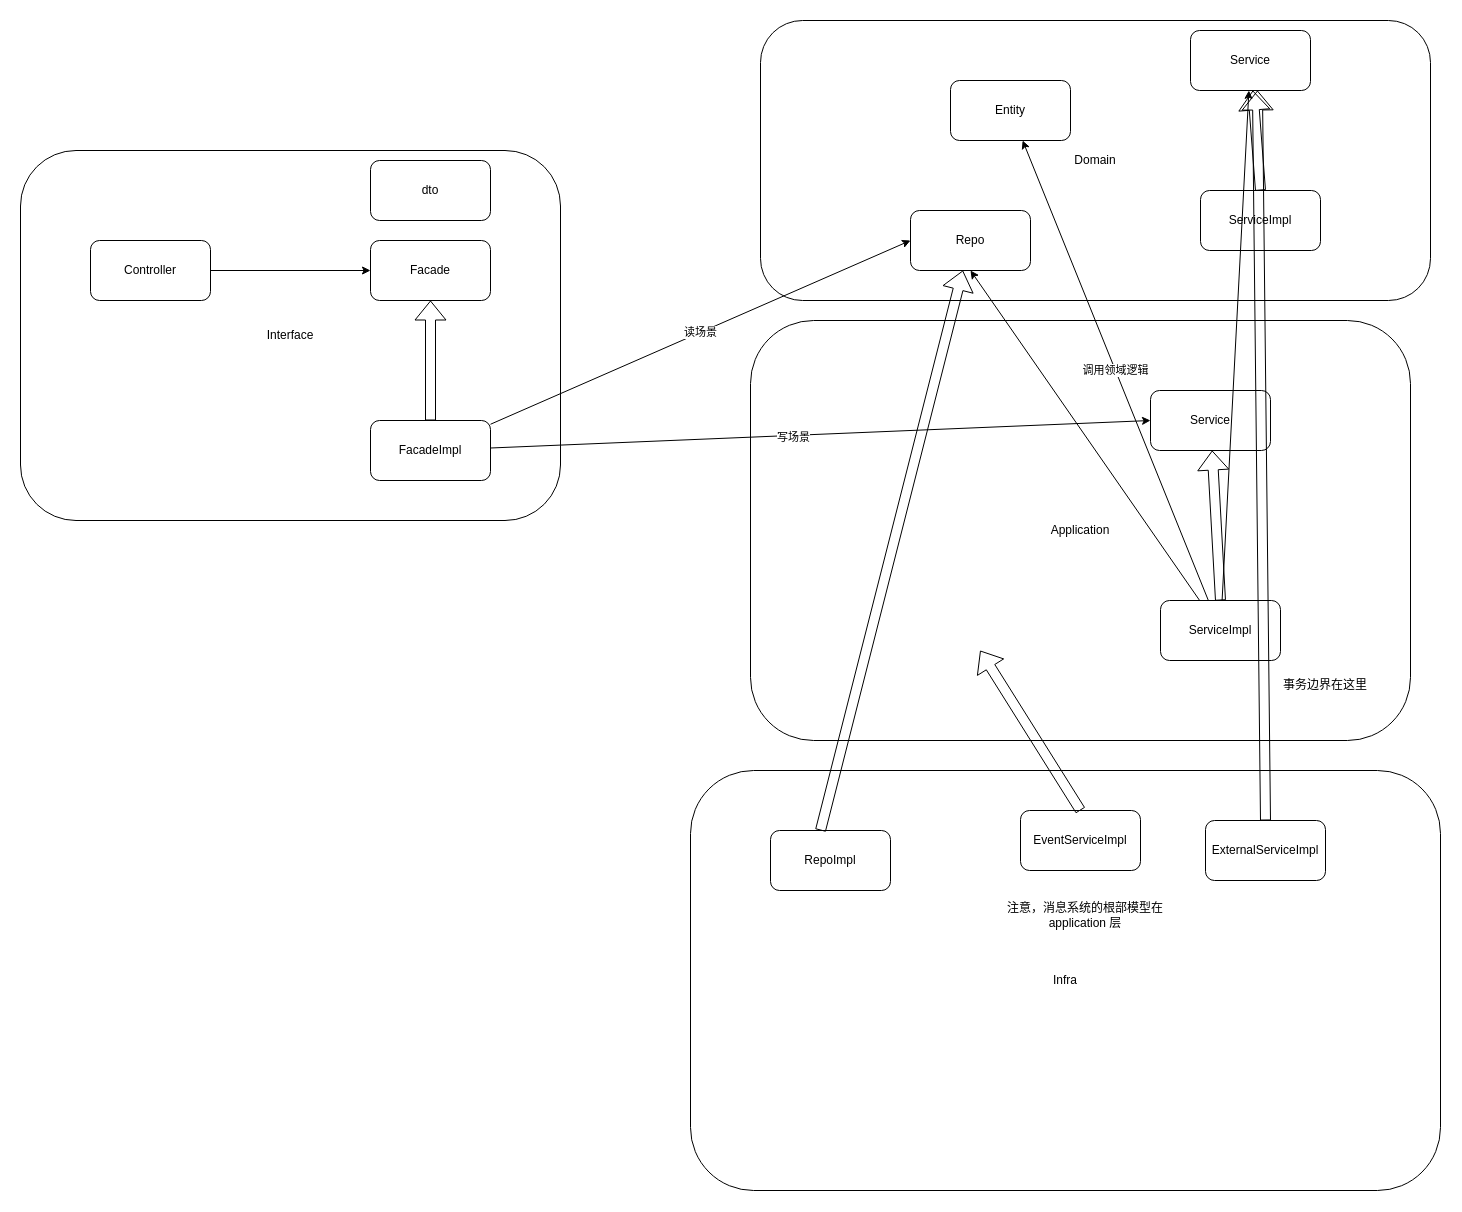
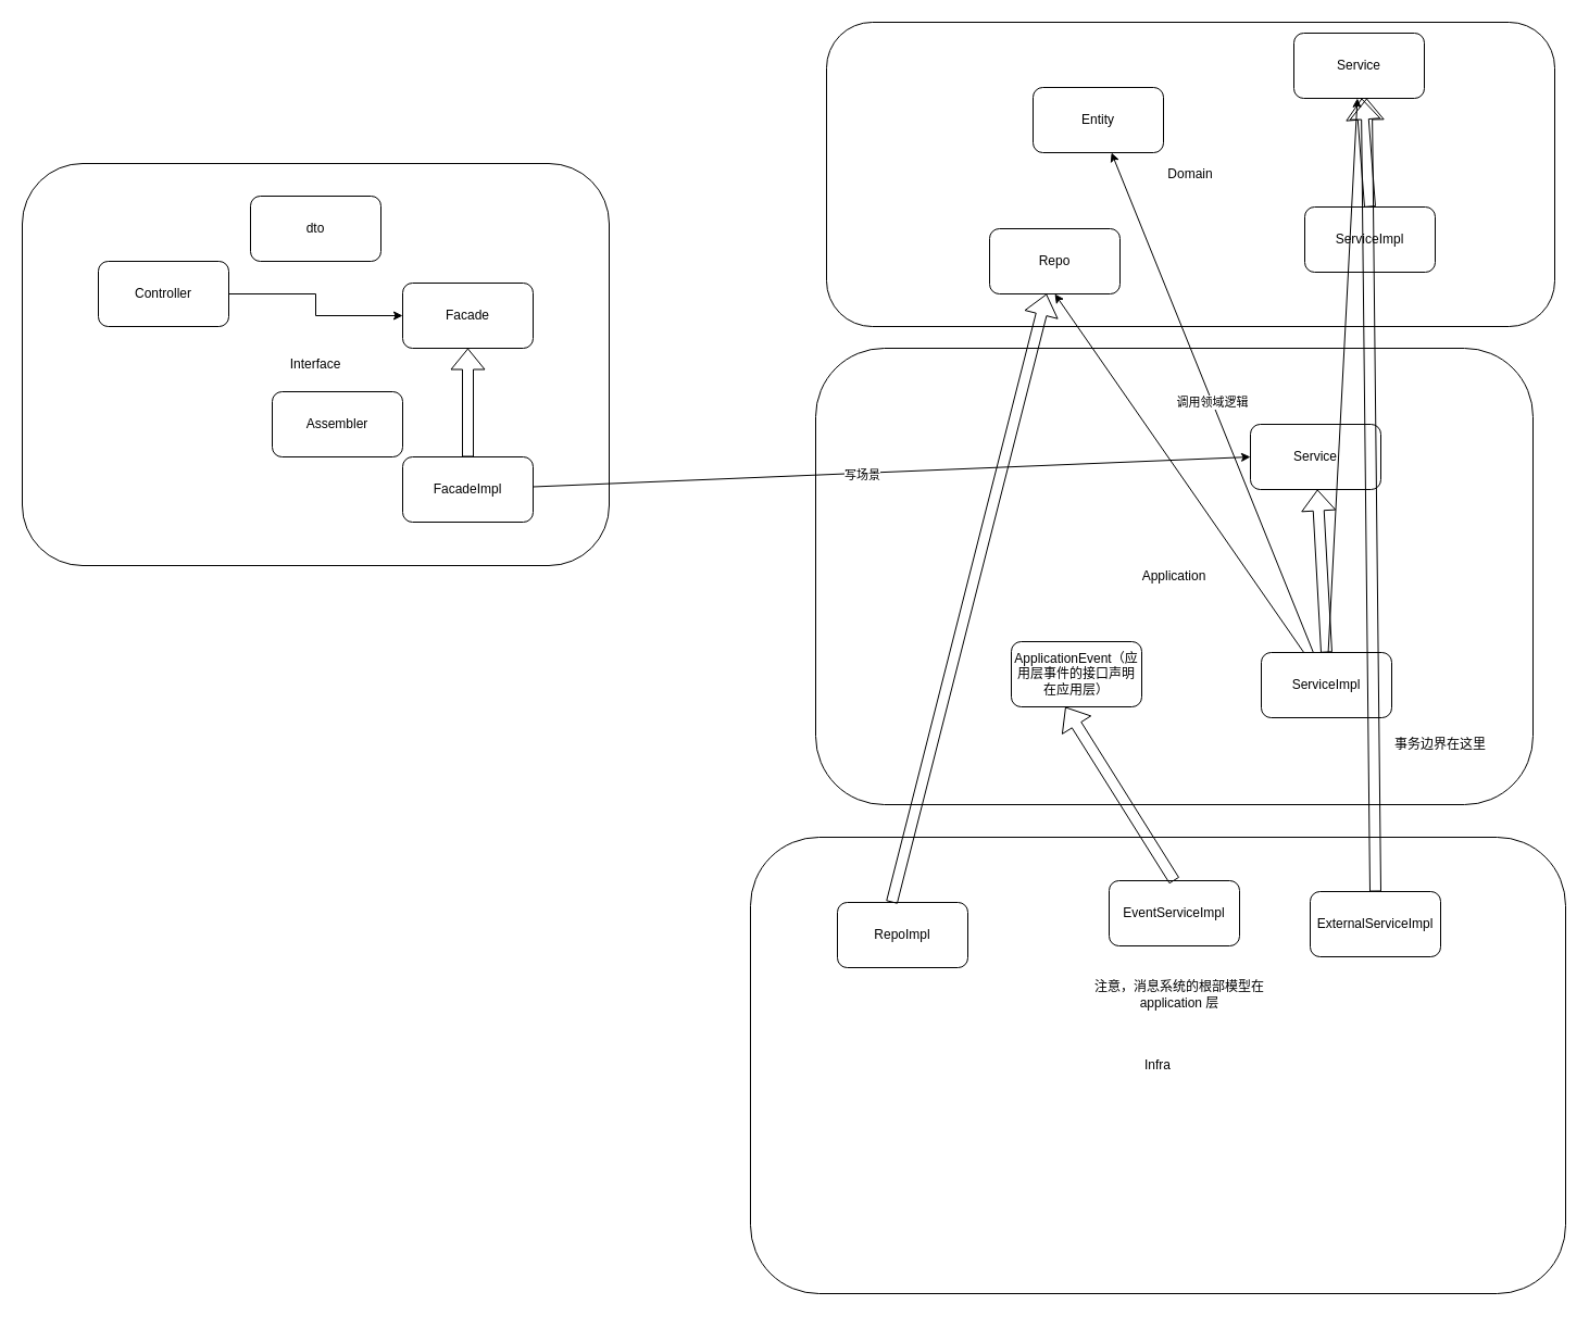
- <mxCell id="21" value="dto" style="rounded=1;whiteSpace=wrap;html=1;" parent="1" vertex="1"><mxGeometry x="370" y="160" width="120" height="60" as="geometry" /></mxCell>
+ <mxCell id="21" value="dto" style="rounded=1;whiteSpace=wrap;html=1;" parent="1" vertex="1"><mxGeometry x="230" y="180" width="120" height="60" as="geometry" /></mxCell>
- <mxCell id="5" value="Facade" style="rounded=1;whiteSpace=wrap;html=1;" parent="1" vertex="1"><mxGeometry x="370" y="240" width="120" height="60" as="geometry" /></mxCell>
+ <mxCell id="5" value="Facade" style="rounded=1;whiteSpace=wrap;html=1;" parent="1" vertex="1"><mxGeometry x="370" y="260" width="120" height="60" as="geometry" /></mxCell>
- <mxCell id="33" value="读场景" style="rounded=0;orthogonalLoop=1;jettySize=auto;html=1;entryX=0;entryY=0.5;entryDx=0;entryDy=0;" parent="1" source="6" target="9" edge="1"><mxGeometry relative="1" as="geometry" /></mxCell>
+ <mxCell id="22" value="Assembler" style="rounded=1;whiteSpace=wrap;html=1;" parent="1" vertex="1"><mxGeometry x="250" y="360" width="120" height="60" as="geometry" /></mxCell>
+ <mxCell id="35" value="ApplicationEvent（应用层事件的接口声明在应用层）" style="rounded=1;whiteSpace=wrap;html=1;" vertex="1" parent="1"><mxGeometry x="930" y="590" width="120" height="60" as="geometry" /></mxCell>
